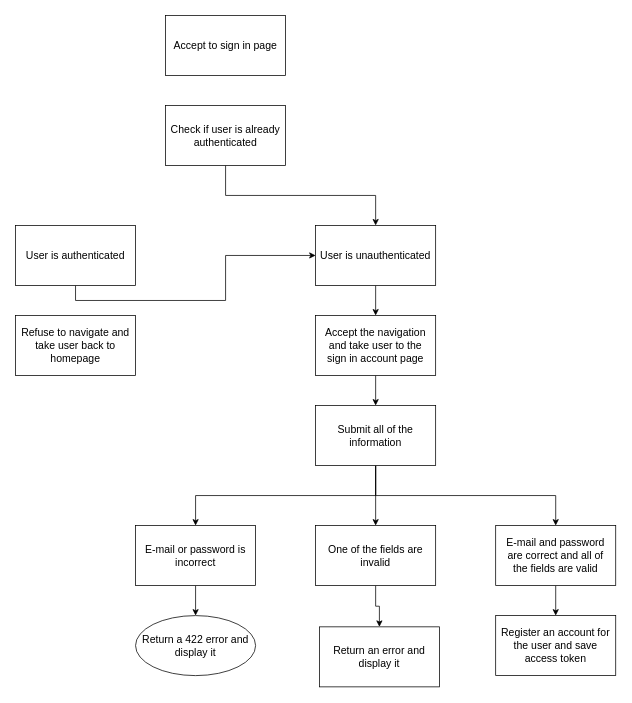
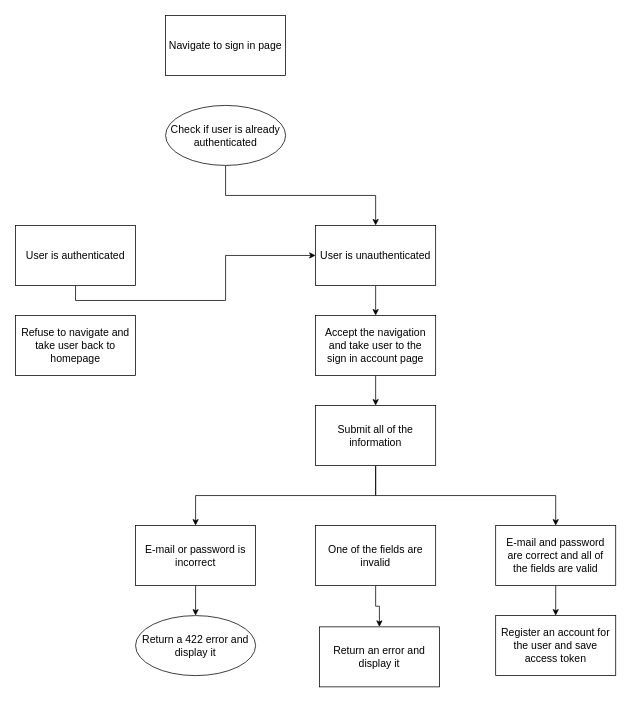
- <mxCell id="2" value="Accept to sign in page" style="rounded=0;whiteSpace=wrap;html=1;fontSize=14;" vertex="1" parent="1"><mxGeometry x="220" y="20" width="160" height="80" as="geometry" /></mxCell>
+ <mxCell id="2" value="Navigate to sign in page" style="rounded=0;whiteSpace=wrap;html=1;fontSize=14;" vertex="1" parent="1"><mxGeometry x="220" y="20" width="160" height="80" as="geometry" /></mxCell>
- <mxCell id="4" value="Check if user is already authenticated" style="rounded=0;whiteSpace=wrap;html=1;fontSize=14;" vertex="1" parent="1"><mxGeometry x="220" y="140" width="160" height="80" as="geometry" /></mxCell>
+ <mxCell id="4" value="Check if user is already authenticated" style="ellipse;whiteSpace=wrap;html=1;fontSize=14;" vertex="1" parent="1"><mxGeometry x="220" y="140" width="160" height="80" as="geometry" /></mxCell>
- <mxCell id="12" style="edgeStyle=orthogonalEdgeStyle;rounded=0;orthogonalLoop=1;jettySize=auto;html=1;exitX=0.5;exitY=1;exitDx=0;exitDy=0;entryX=0.5;entryY=0;entryDx=0;entryDy=0;" edge="1" parent="1" source="15" target="22"><mxGeometry relative="1" as="geometry" /></mxCell>
